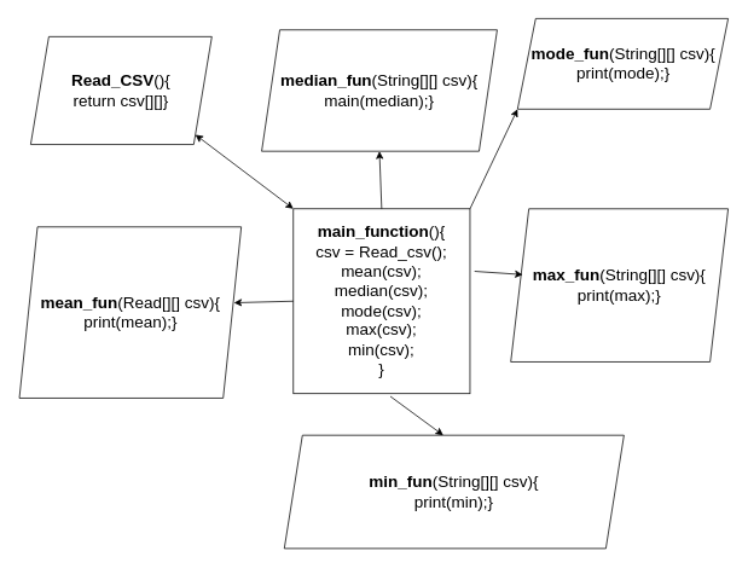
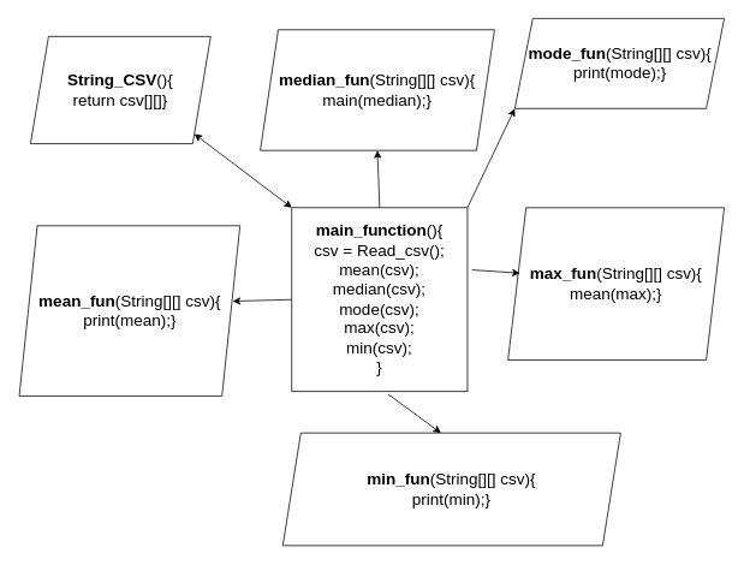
- <mxCell id="8" value="&lt;font style=&quot;font-size: 18px;&quot;&gt;&lt;b&gt;Read_CSV&lt;/b&gt;(){&lt;br style=&quot;border-color: var(--border-color);&quot;&gt;return csv[][]}&lt;/font&gt;" style="shape=parallelogram;perimeter=parallelogramPerimeter;whiteSpace=wrap;html=1;fixedSize=1;" vertex="1" parent="1"><mxGeometry x="33" y="40" width="200" height="119" as="geometry" /></mxCell>
+ <mxCell id="8" value="&lt;font style=&quot;font-size: 18px;&quot;&gt;&lt;b&gt;String_CSV&lt;/b&gt;(){&lt;br style=&quot;border-color: var(--border-color);&quot;&gt;return csv[][]}&lt;/font&gt;" style="shape=parallelogram;perimeter=parallelogramPerimeter;whiteSpace=wrap;html=1;fixedSize=1;" vertex="1" parent="1"><mxGeometry x="33" y="40" width="200" height="119" as="geometry" /></mxCell>
- <mxCell id="6" value="&lt;font style=&quot;font-size: 18px;&quot;&gt;&lt;b&gt;max_fun&lt;/b&gt;(String[][] csv){&lt;br style=&quot;border-color: var(--border-color);&quot;&gt;print(max);}&lt;/font&gt;" style="shape=parallelogram;perimeter=parallelogramPerimeter;whiteSpace=wrap;html=1;fixedSize=1;" vertex="1" parent="1"><mxGeometry x="563" y="230" width="240" height="169" as="geometry" /></mxCell>
+ <mxCell id="6" value="&lt;font style=&quot;font-size: 18px;&quot;&gt;&lt;b&gt;max_fun&lt;/b&gt;(String[][] csv){&lt;br style=&quot;border-color: var(--border-color);&quot;&gt;mean(max);}&lt;/font&gt;" style="shape=parallelogram;perimeter=parallelogramPerimeter;whiteSpace=wrap;html=1;fixedSize=1;" vertex="1" parent="1"><mxGeometry x="563" y="230" width="240" height="169" as="geometry" /></mxCell>
- <mxCell id="3" value="&lt;font style=&quot;font-size: 18px;&quot;&gt;&lt;b&gt;mean_fun&lt;/b&gt;(Read[][] csv){&lt;br style=&quot;border-color: var(--border-color);&quot;&gt;print(mean);}&lt;/font&gt;" style="shape=parallelogram;perimeter=parallelogramPerimeter;whiteSpace=wrap;html=1;fixedSize=1;" vertex="1" parent="1"><mxGeometry x="20.5" y="250" width="245" height="189" as="geometry" /></mxCell>
+ <mxCell id="3" value="&lt;font style=&quot;font-size: 18px;&quot;&gt;&lt;b&gt;mean_fun&lt;/b&gt;(String[][] csv){&lt;br style=&quot;border-color: var(--border-color);&quot;&gt;print(mean);}&lt;/font&gt;" style="shape=parallelogram;perimeter=parallelogramPerimeter;whiteSpace=wrap;html=1;fixedSize=1;" vertex="1" parent="1"><mxGeometry x="20.5" y="250" width="245" height="189" as="geometry" /></mxCell>
